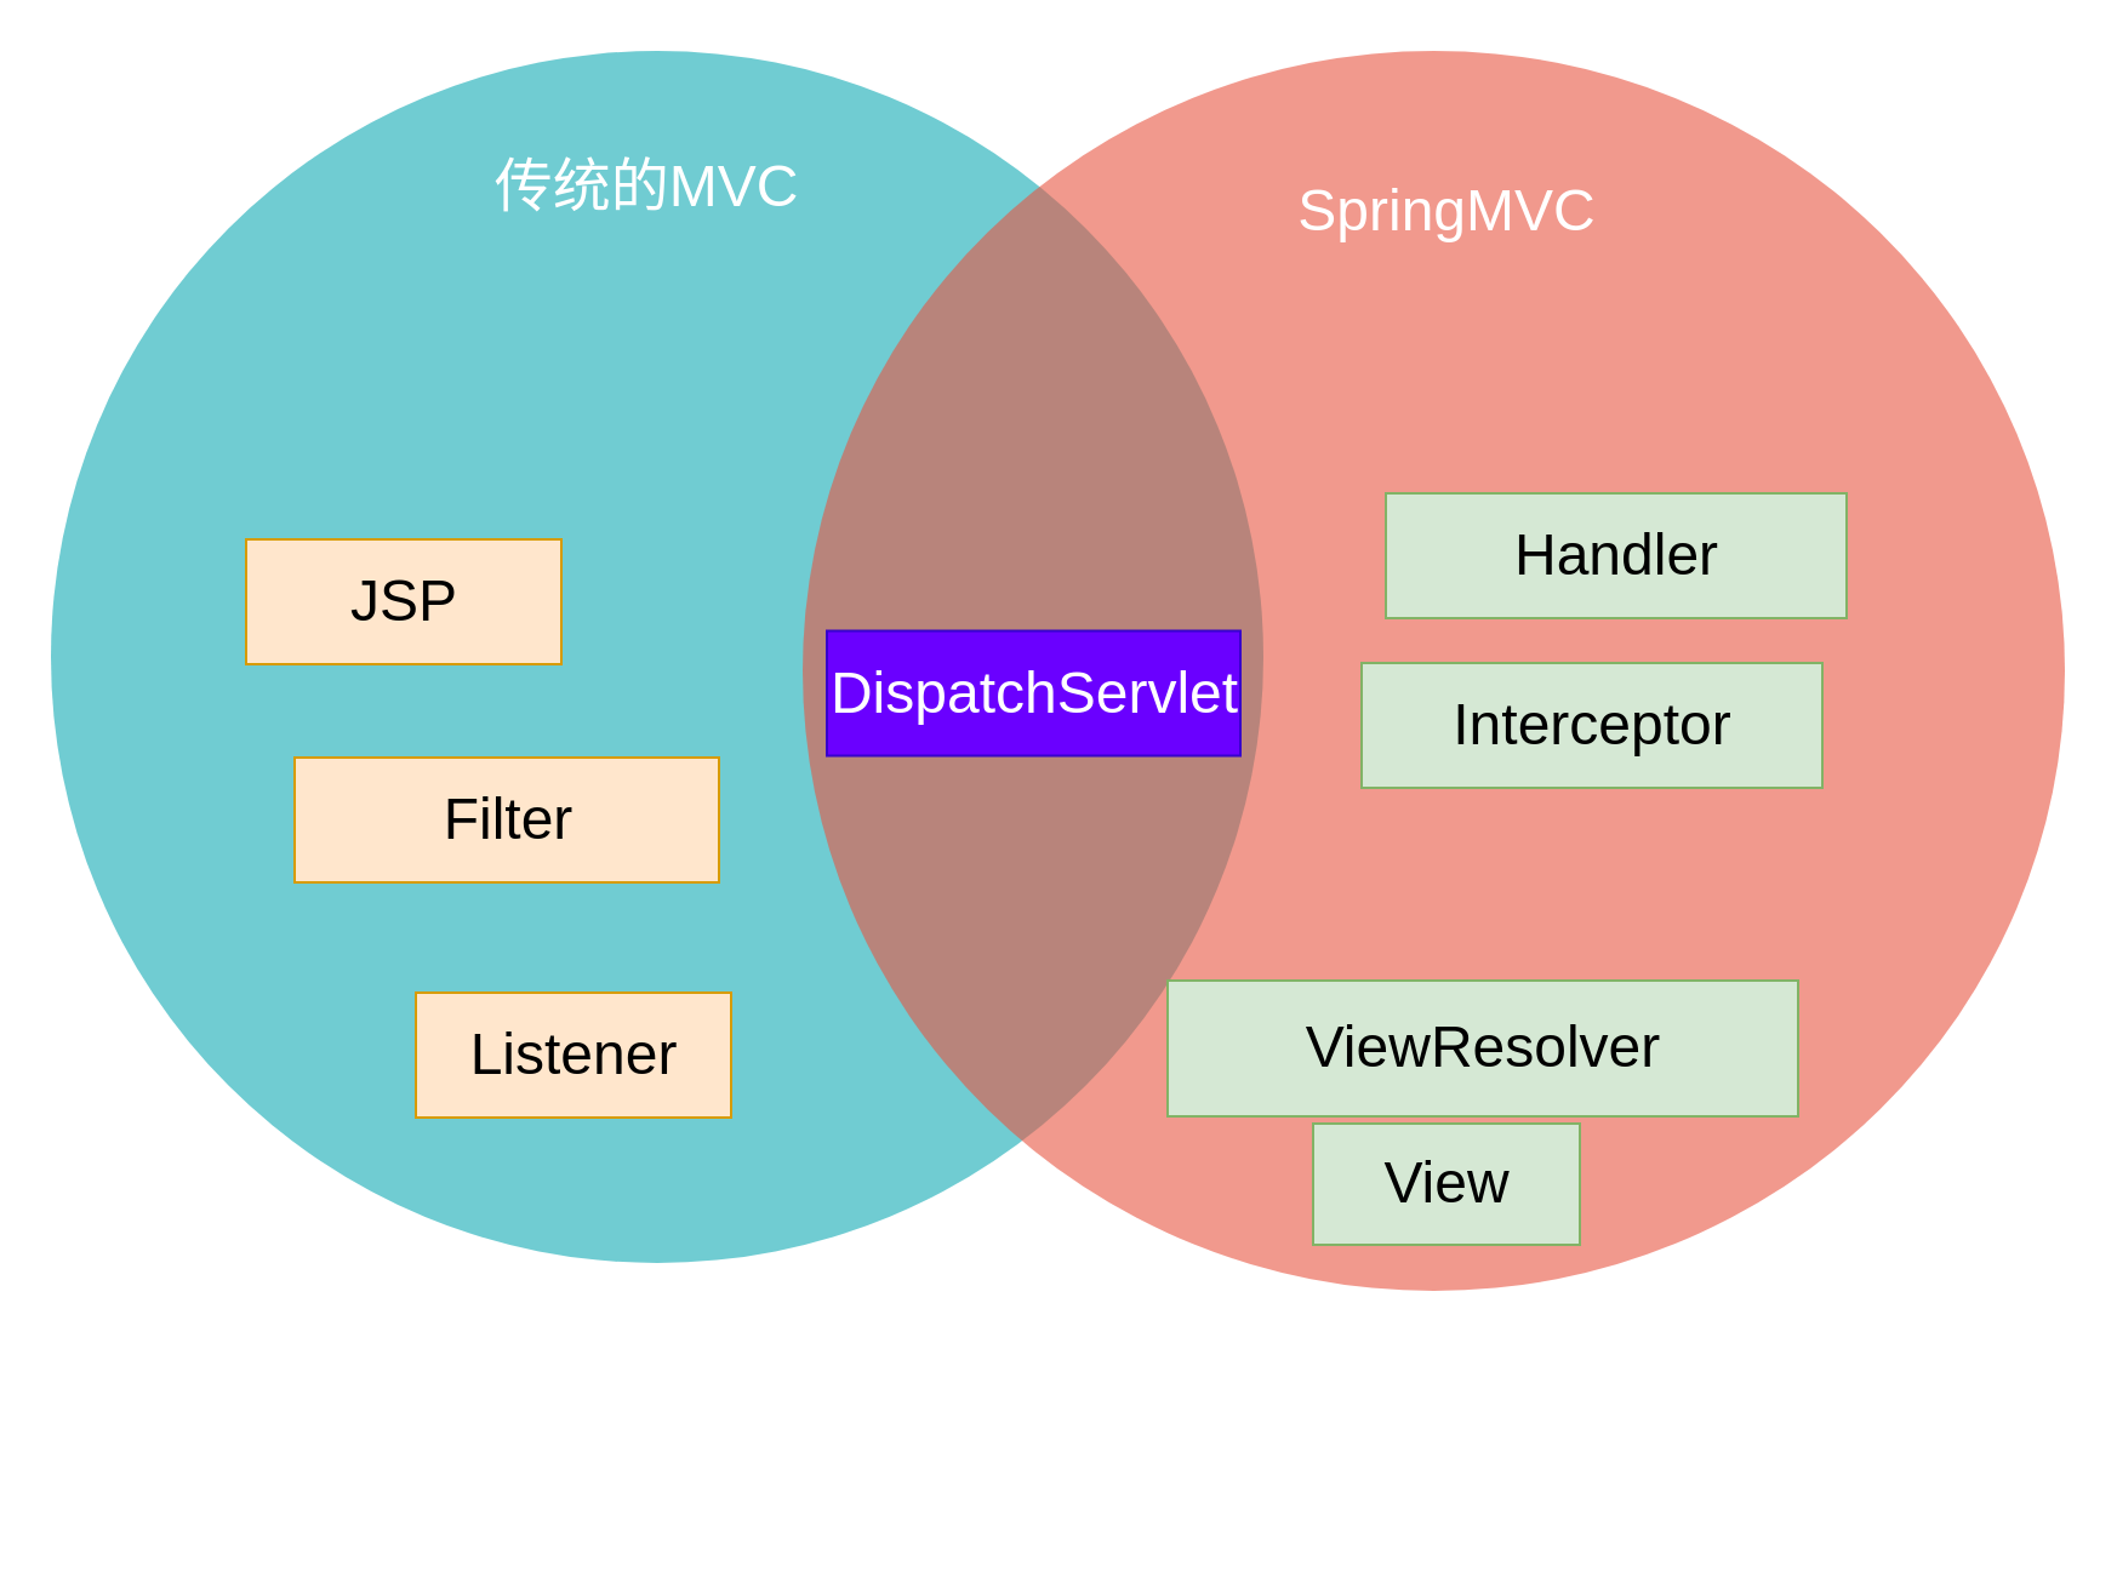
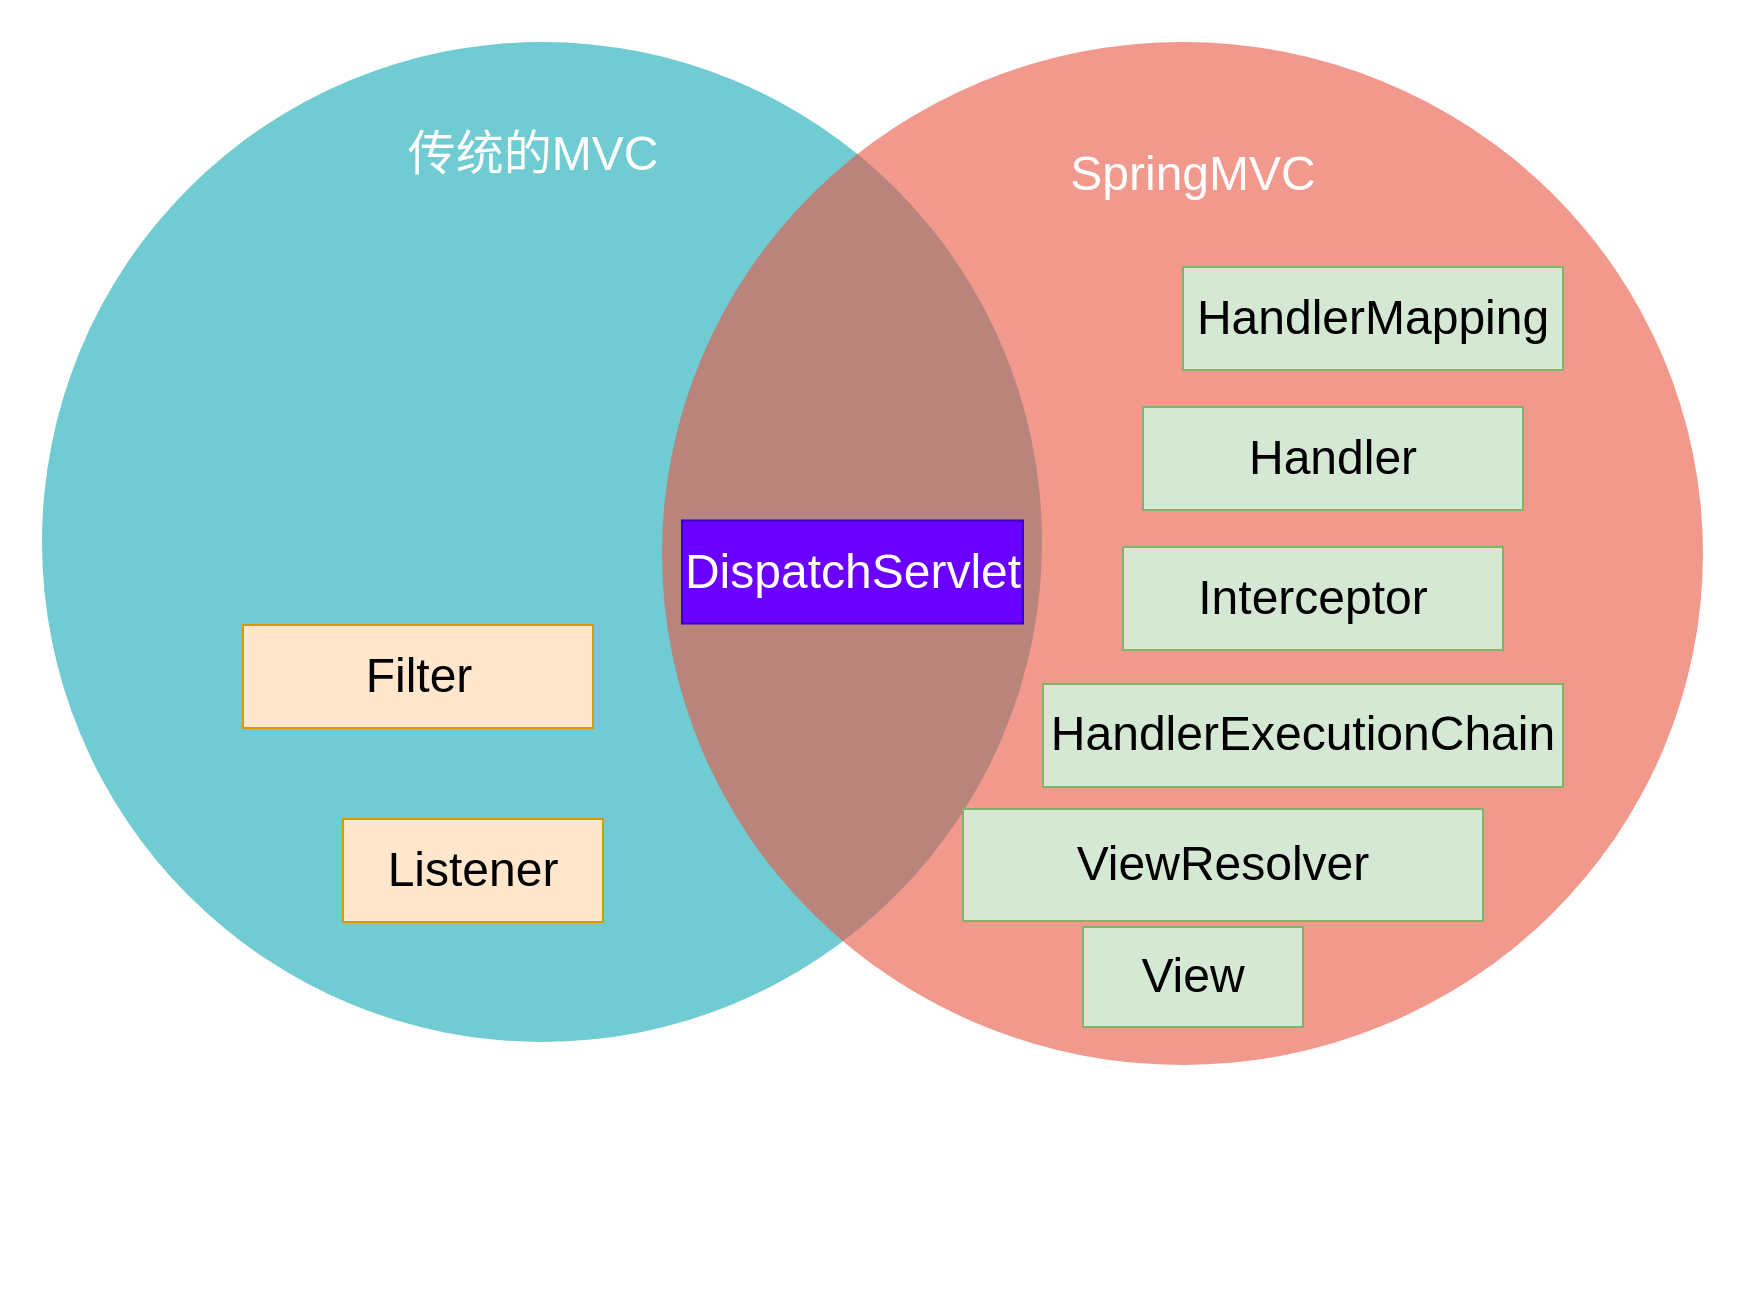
+ <mxCell id="10" value="HandlerMapping" style="text;fontSize=24;align=center;verticalAlign=middle;html=1;fillColor=#d5e8d4;strokeColor=#82b366;" vertex="1" parent="1"><mxGeometry x="591" y="133" width="190" height="51.5" as="geometry" /></mxCell>
- <mxCell id="5" value="JSP" style="text;fontSize=24;align=center;verticalAlign=middle;html=1;fillColor=#ffe6cc;strokeColor=#d79b00;" vertex="1" parent="1"><mxGeometry x="101" y="222" width="130" height="51.5" as="geometry" /></mxCell>
+ <mxCell id="13" value="HandlerExecutionChain" style="text;fontSize=24;align=center;verticalAlign=middle;html=1;fillColor=#d5e8d4;strokeColor=#82b366;" vertex="1" parent="1"><mxGeometry x="521" y="341.5" width="260" height="51.5" as="geometry" /></mxCell>
